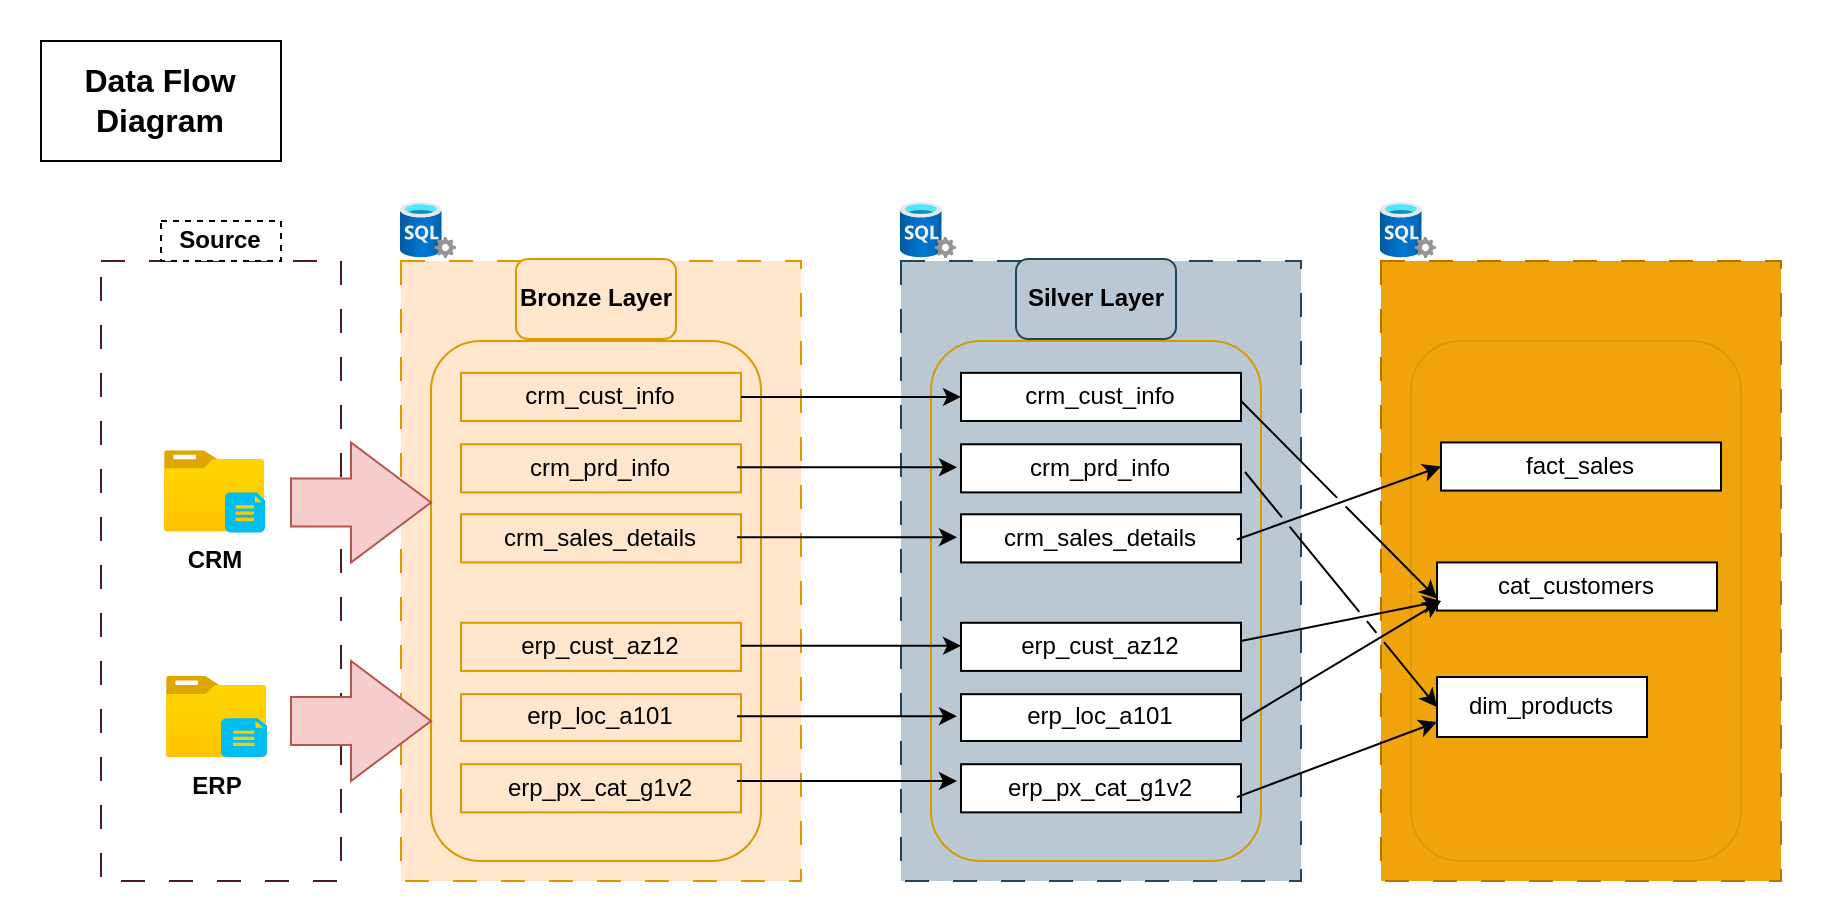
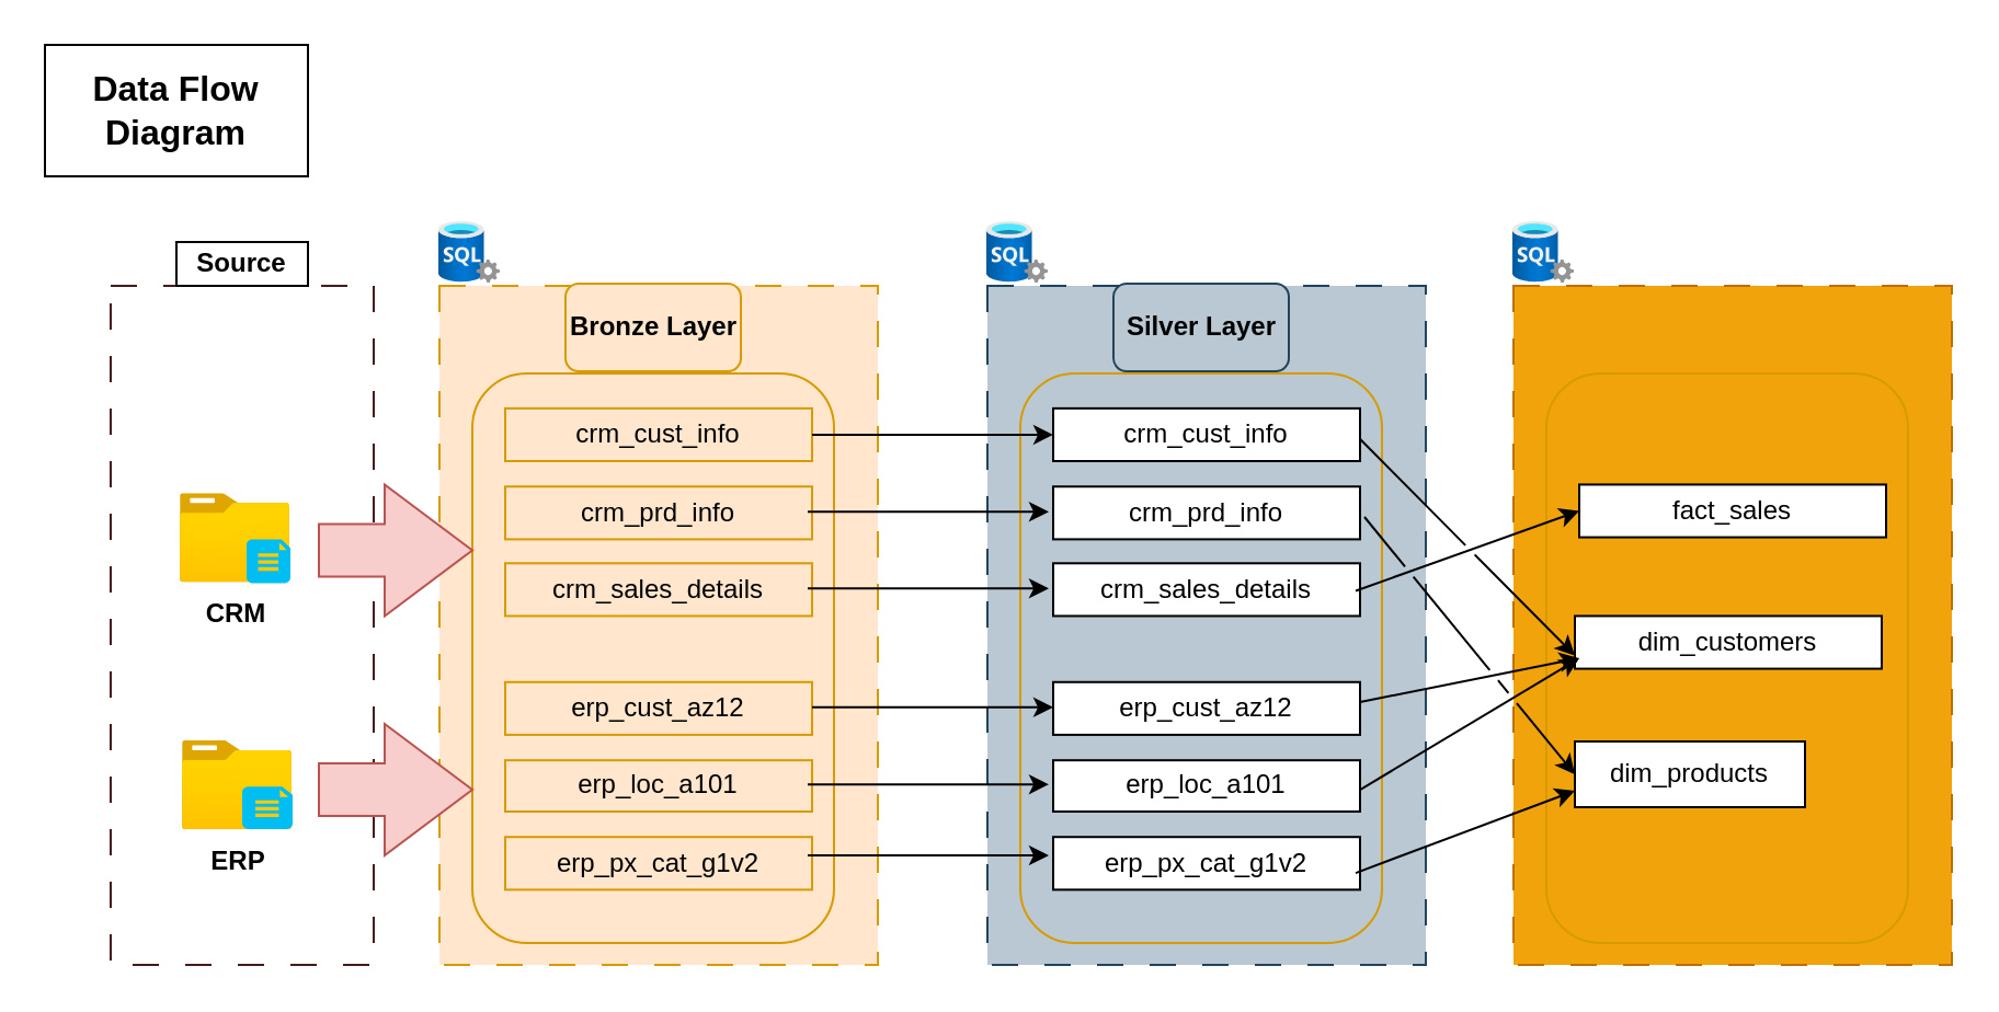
- <mxCell id="4" value="&lt;b&gt;&lt;font&gt;Source&lt;/font&gt;&lt;/b&gt;" style="rounded=0;whiteSpace=wrap;html=1;dashed=1;" parent="1" vertex="1"><mxGeometry x="80" y="110" width="60" height="20" as="geometry" /></mxCell>
+ <mxCell id="4" value="&lt;b&gt;&lt;font&gt;Source&lt;/font&gt;&lt;/b&gt;" style="rounded=0;whiteSpace=wrap;html=1;" parent="1" vertex="1"><mxGeometry x="80" y="110" width="60" height="20" as="geometry" /></mxCell>
- <mxCell id="41" value="cat_customers" style="rounded=0;whiteSpace=wrap;html=1;" vertex="1" parent="1"><mxGeometry x="718" y="280.72" width="140" height="24.07" as="geometry" /></mxCell>
+ <mxCell id="41" value="dim_customers" style="rounded=0;whiteSpace=wrap;html=1;" vertex="1" parent="1"><mxGeometry x="718" y="280.72" width="140" height="24.07" as="geometry" /></mxCell>
